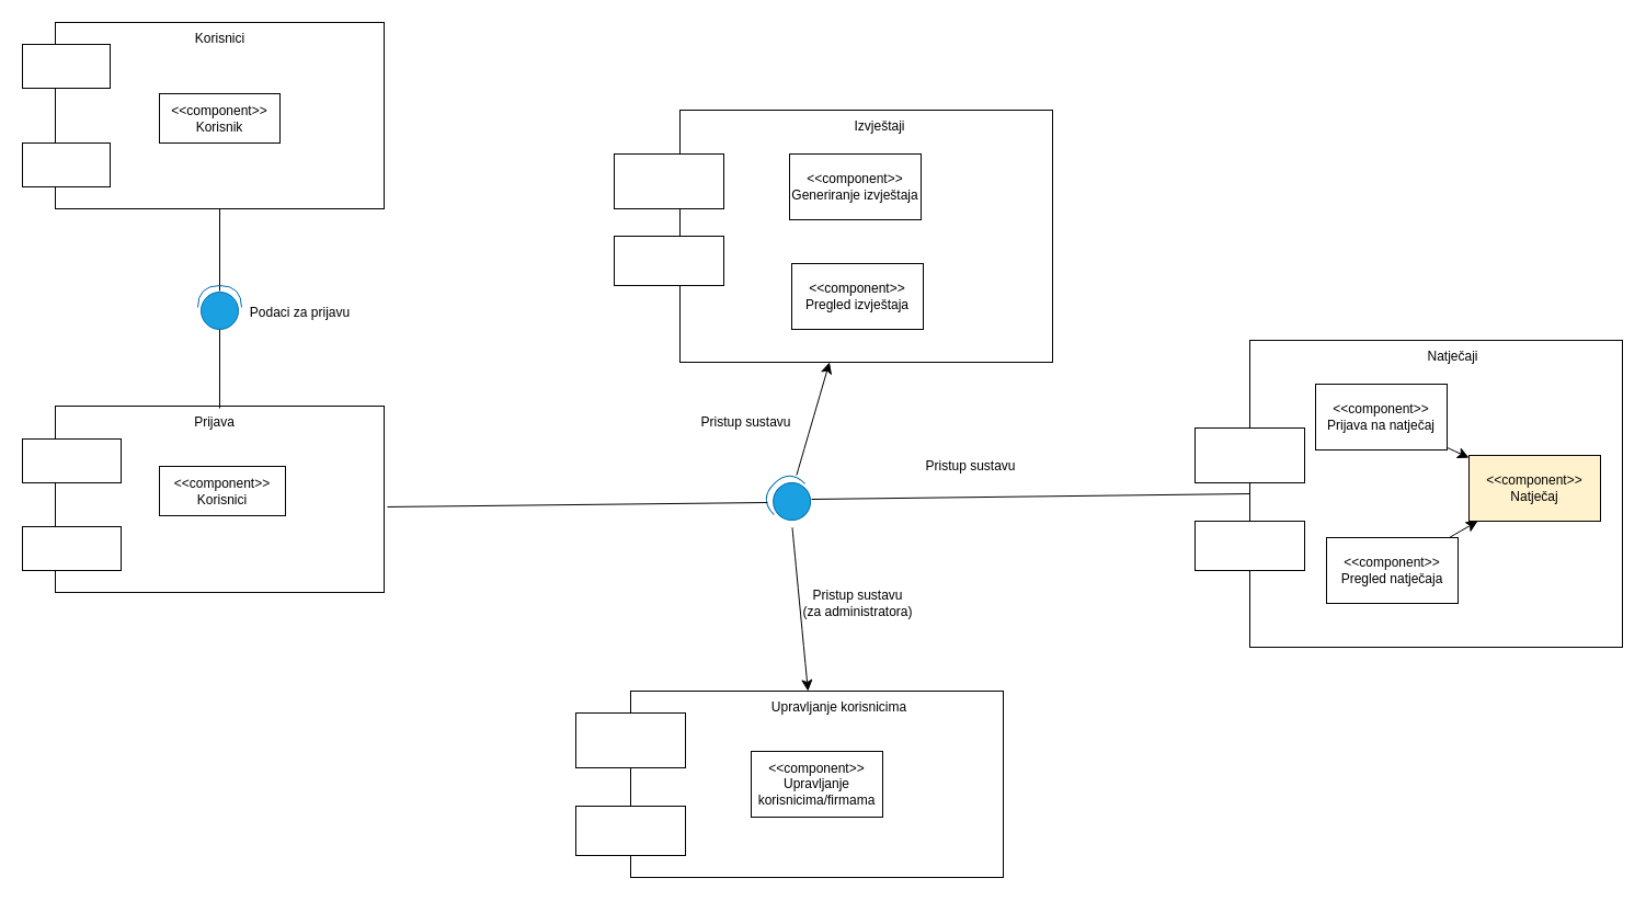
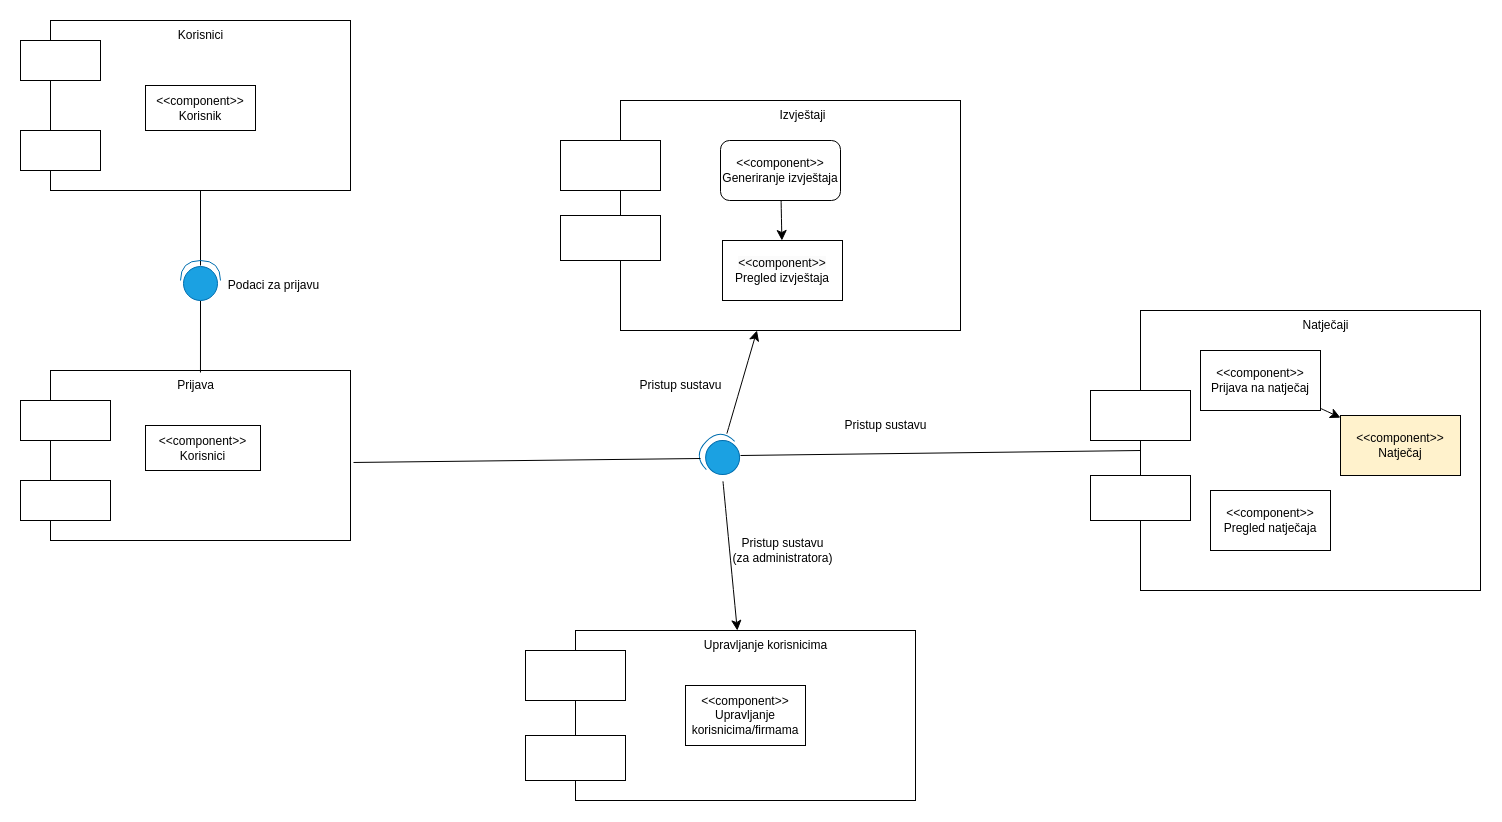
- <mxCell id="38" value="&amp;lt;&amp;lt;component&amp;gt;&amp;gt;&lt;br&gt;Generiranje izvještaja" style="rounded=0;whiteSpace=wrap;html=1;" vertex="1" parent="1"><mxGeometry x="720" y="140" width="120" height="60" as="geometry" /></mxCell>
+ <mxCell id="38" value="&amp;lt;&amp;lt;component&amp;gt;&amp;gt;&lt;br&gt;Generiranje izvještaja" style="whiteSpace=wrap;html=1;rounded=1;" vertex="1" parent="1"><mxGeometry x="720" y="140" width="120" height="60" as="geometry" /></mxCell>
+ <mxCell id="37" style="edgeStyle=none;curved=1;rounded=0;orthogonalLoop=1;jettySize=auto;html=1;fontSize=12;startSize=8;endSize=8;" edge="1" parent="1" source="38" target="44"><mxGeometry relative="1" as="geometry" /></mxCell>
- <mxCell id="41" style="edgeStyle=none;curved=1;rounded=0;orthogonalLoop=1;jettySize=auto;html=1;fontSize=12;startSize=8;endSize=8;" edge="1" parent="1" source="42" target="43"><mxGeometry relative="1" as="geometry" /></mxCell>
